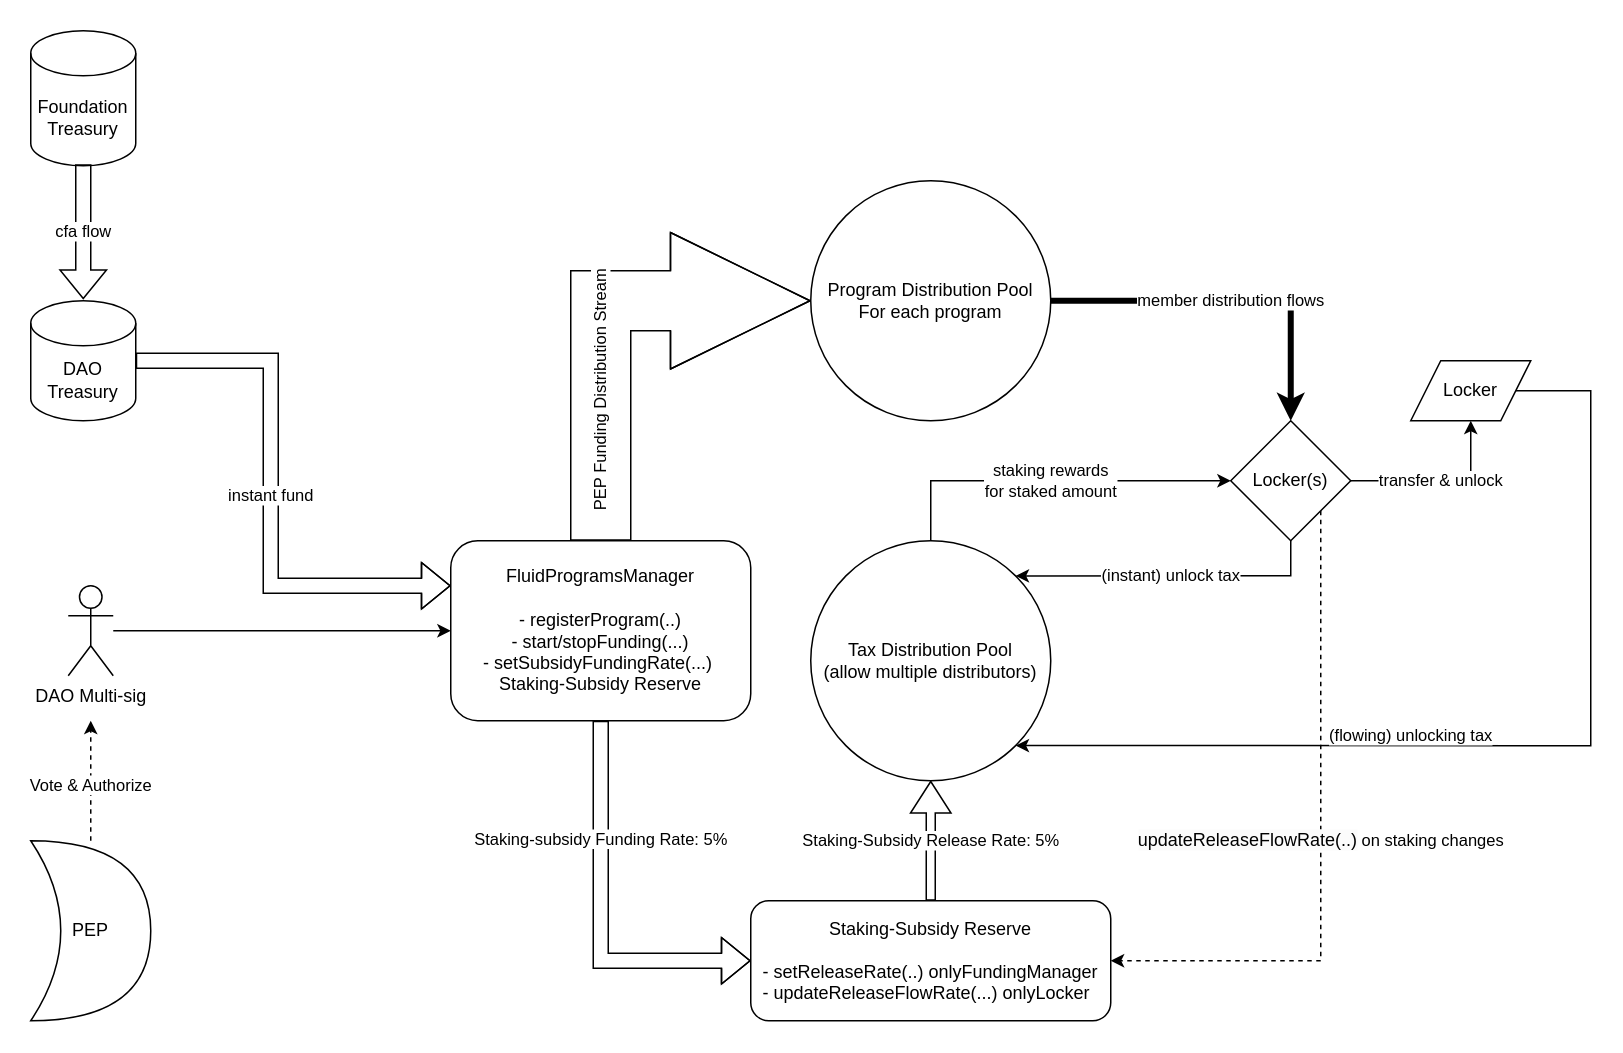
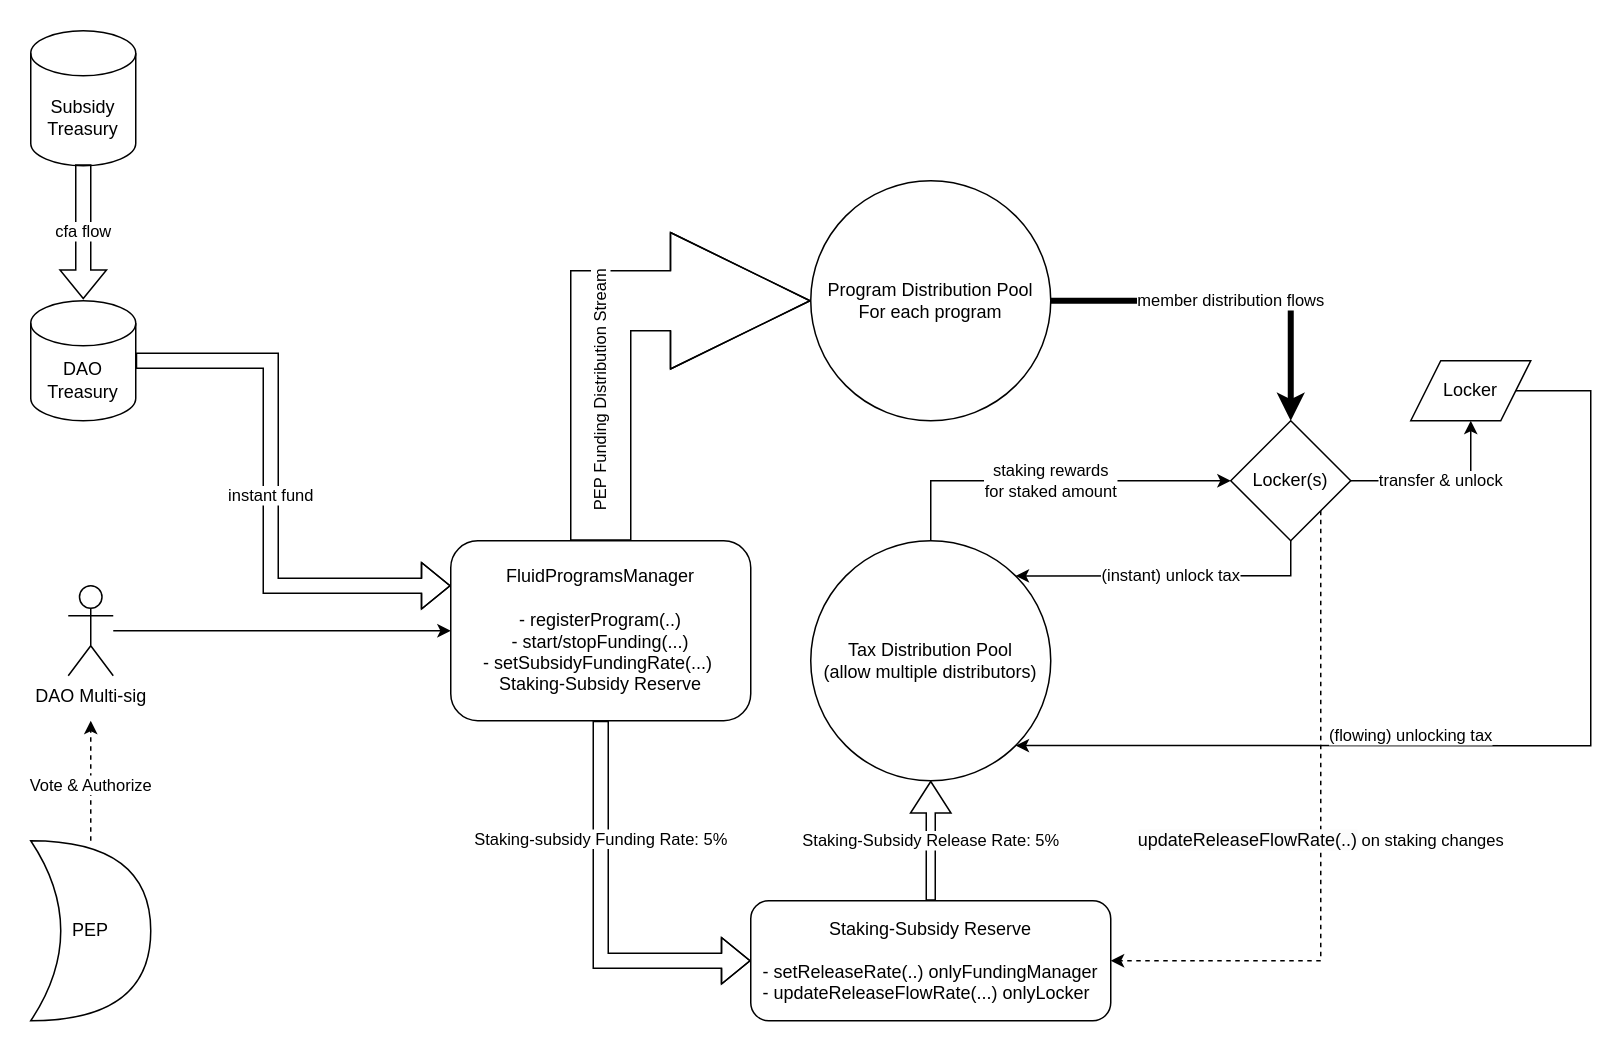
- <mxCell id="23" value="Foundation Treasury" style="shape=cylinder3;whiteSpace=wrap;html=1;boundedLbl=1;backgroundOutline=1;size=15;" vertex="1" parent="1"><mxGeometry x="20" y="20" width="70" height="90" as="geometry" /></mxCell>
+ <mxCell id="23" value="Subsidy Treasury" style="shape=cylinder3;whiteSpace=wrap;html=1;boundedLbl=1;backgroundOutline=1;size=15;" vertex="1" parent="1"><mxGeometry x="20" y="20" width="70" height="90" as="geometry" /></mxCell>
